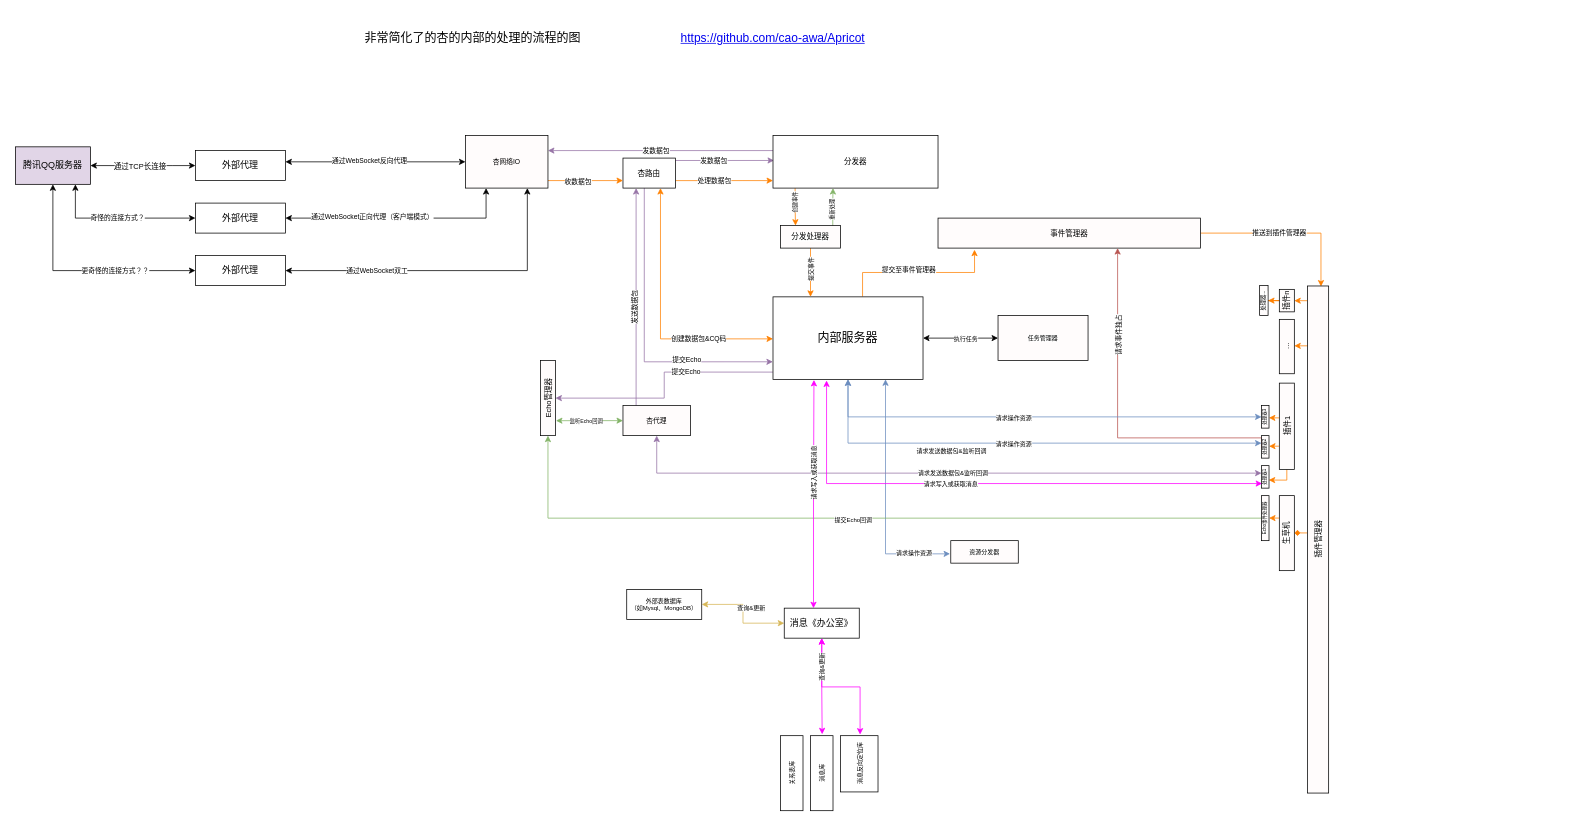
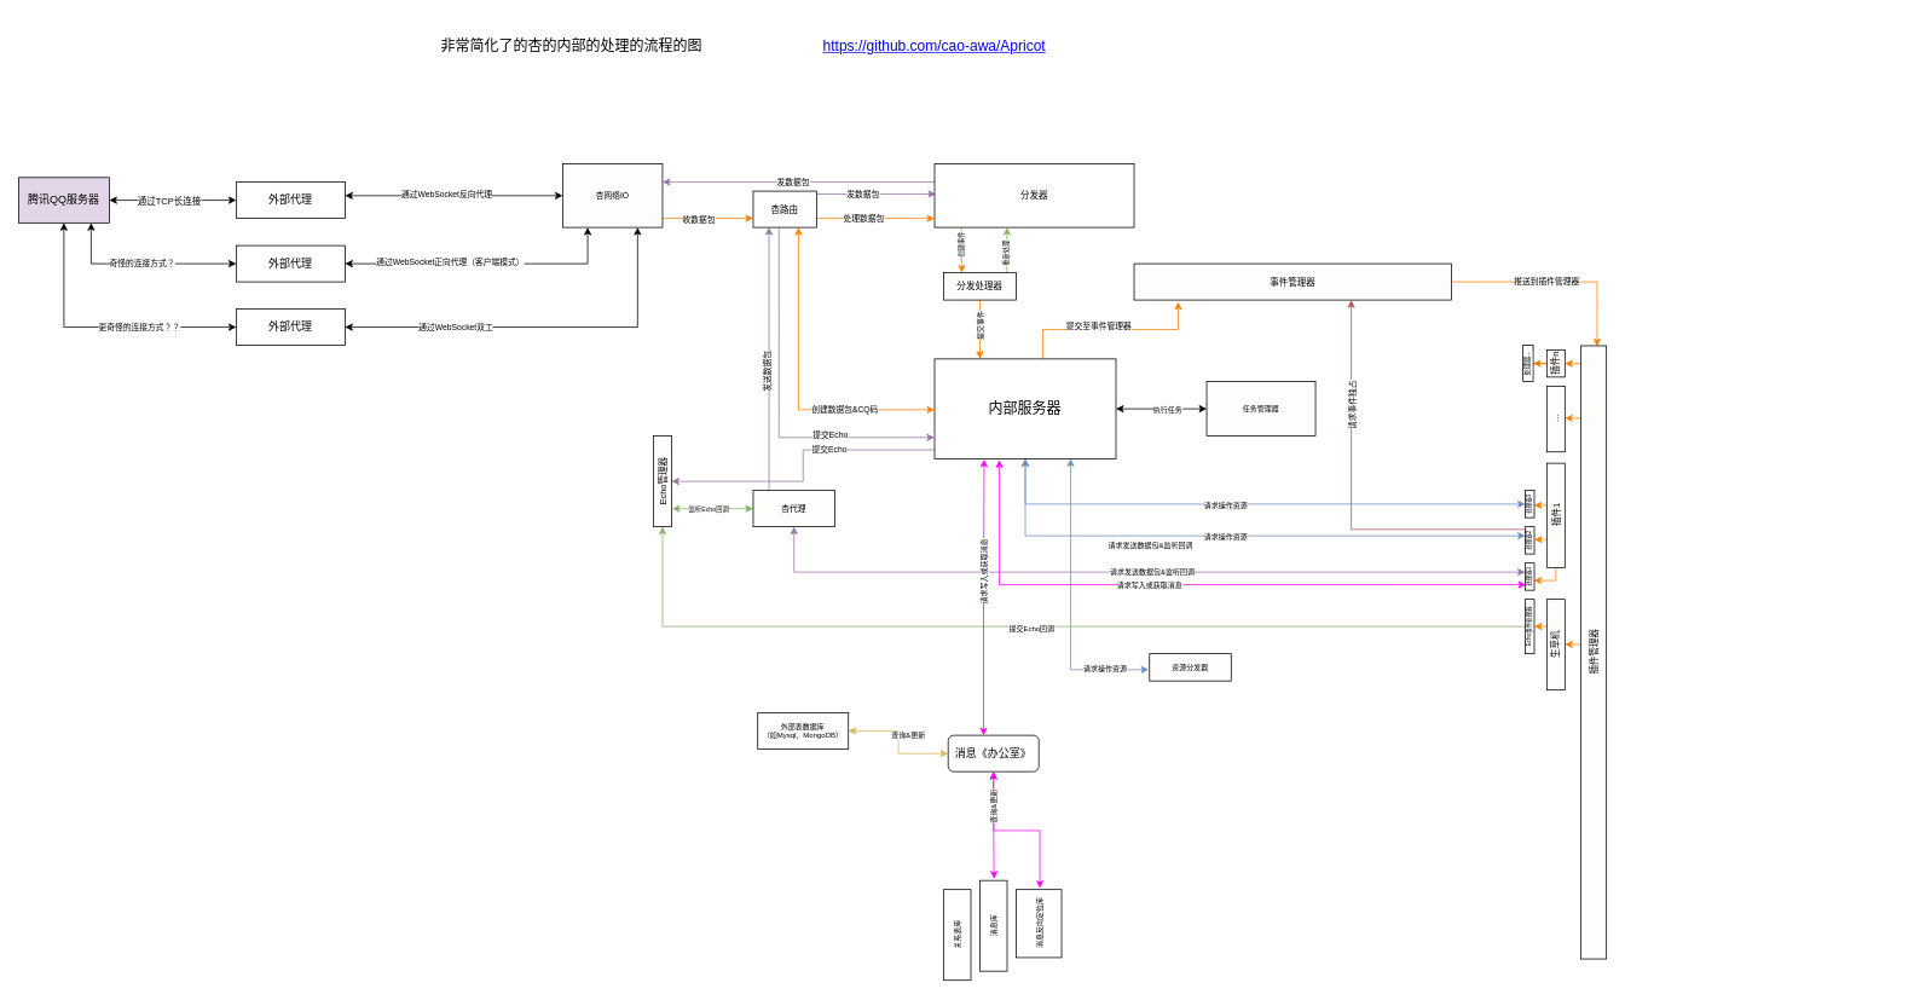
- <mxCell id="39" style="edgeStyle=orthogonalEdgeStyle;rounded=0;orthogonalLoop=1;jettySize=auto;html=1;entryX=1;entryY=0.5;entryDx=0;entryDy=0;exitX=0.513;exitY=-0.016;exitDx=0;exitDy=0;exitPerimeter=0;fillColor=#ffe6cc;strokeColor=#FF8000;endArrow=diamond;" edge="1" parent="1" source="40" target="75"><mxGeometry relative="1" as="geometry"><Array as="points" /></mxGeometry></mxCell>
+ <mxCell id="39" style="edgeStyle=orthogonalEdgeStyle;rounded=0;orthogonalLoop=1;jettySize=auto;html=1;entryX=1;entryY=0.5;entryDx=0;entryDy=0;exitX=0.513;exitY=-0.016;exitDx=0;exitDy=0;exitPerimeter=0;fillColor=#ffe6cc;strokeColor=#FF8000;" edge="1" parent="1" source="40" target="75"><mxGeometry relative="1" as="geometry"><Array as="points" /></mxGeometry></mxCell>
- <mxCell id="100" value="消息《办公室》" style="rounded=0;whiteSpace=wrap;html=1;" parent="1" vertex="1"><mxGeometry x="1045" y="810" width="100" height="40" as="geometry" /></mxCell>
+ <mxCell id="100" value="消息《办公室》" style="whiteSpace=wrap;html=1;rounded=1;" parent="1" vertex="1"><mxGeometry x="1045" y="810" width="100" height="40" as="geometry" /></mxCell>
- <mxCell id="103" value="消息库" style="rounded=0;whiteSpace=wrap;html=1;fontSize=8;horizontal=0;" parent="1" vertex="1"><mxGeometry x="1080" y="980" width="30" height="100" as="geometry" /></mxCell>
+ <mxCell id="103" value="消息库" style="rounded=0;whiteSpace=wrap;html=1;fontSize=8;horizontal=0;" parent="1" vertex="1"><mxGeometry x="1080" y="970" width="30" height="100" as="geometry" /></mxCell>
